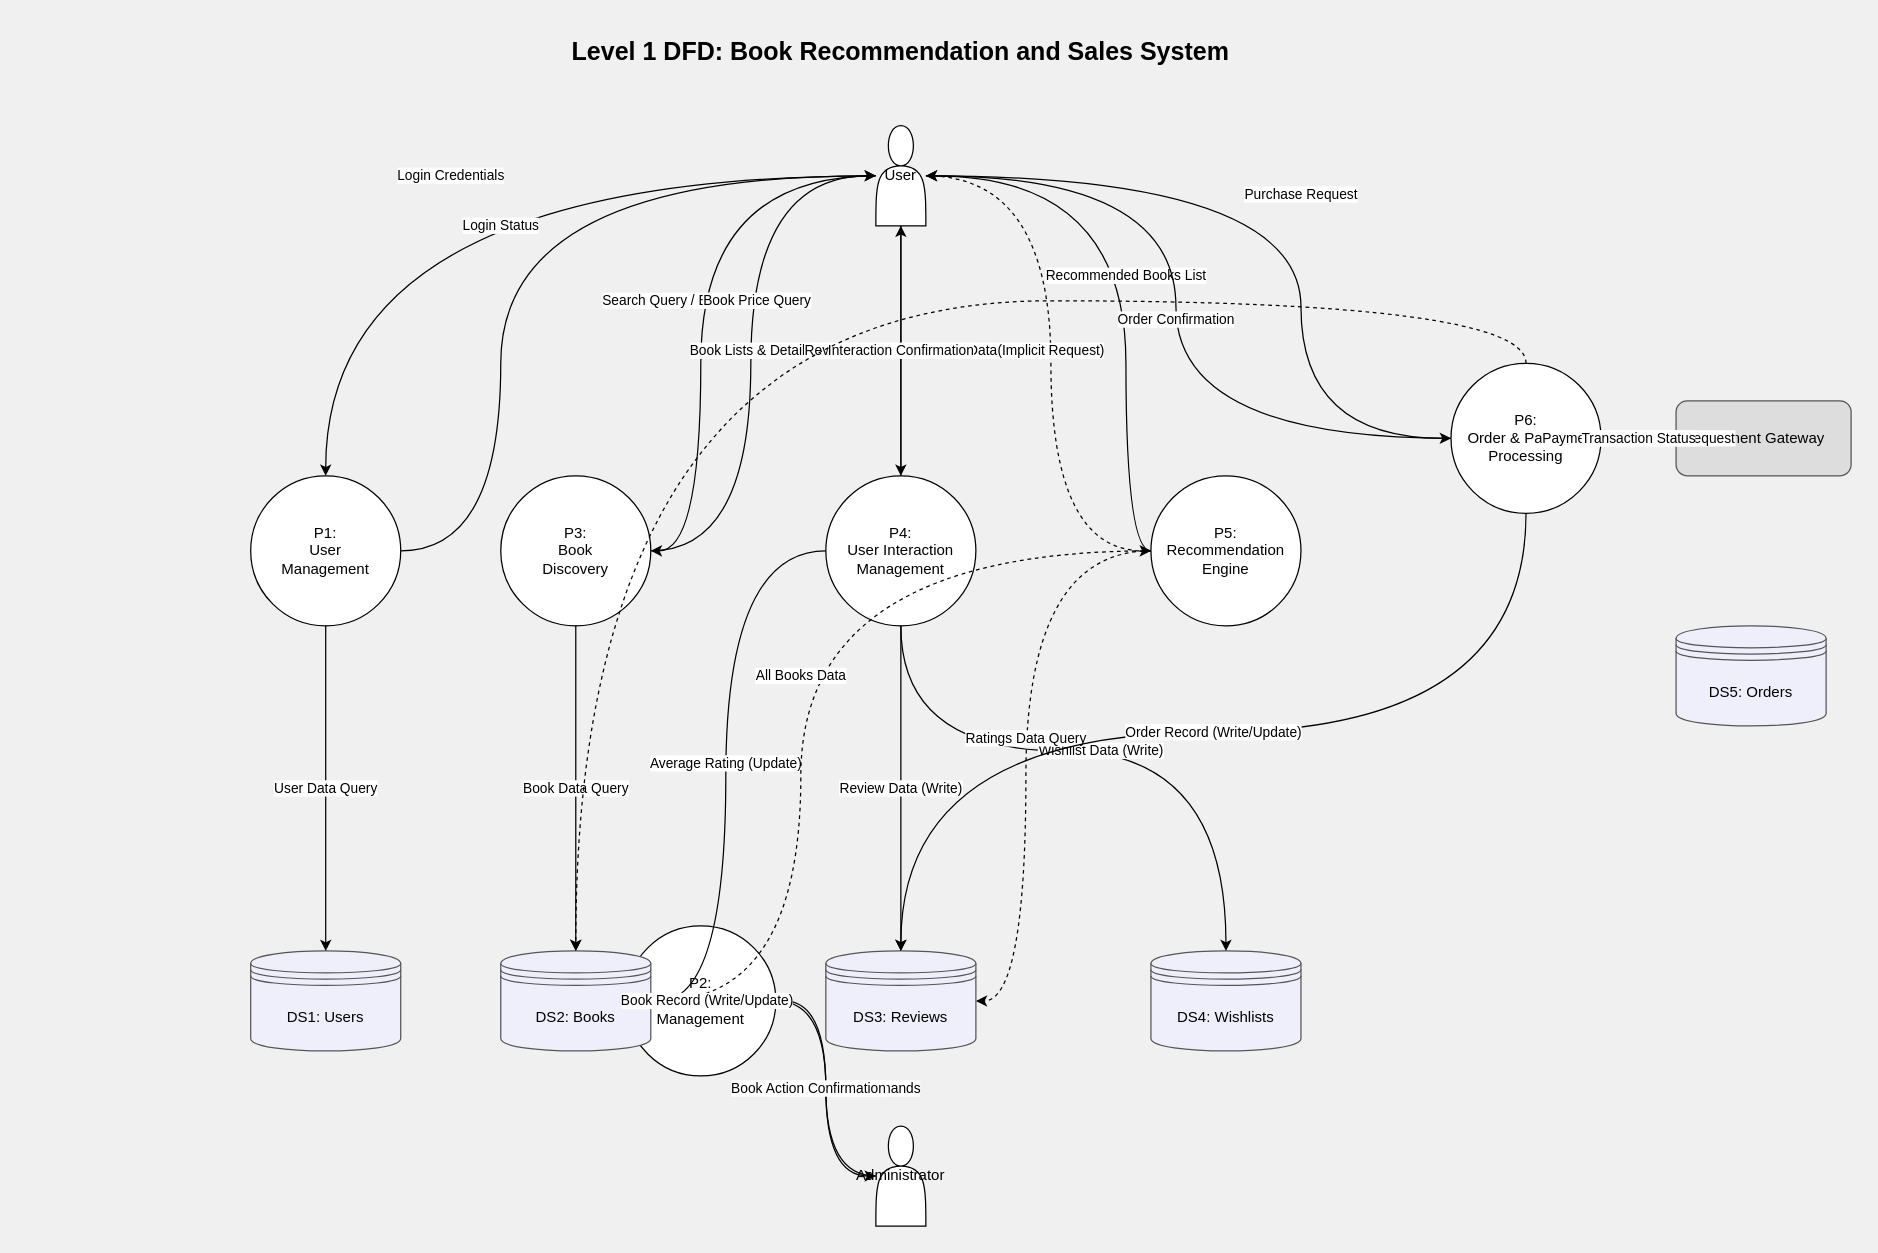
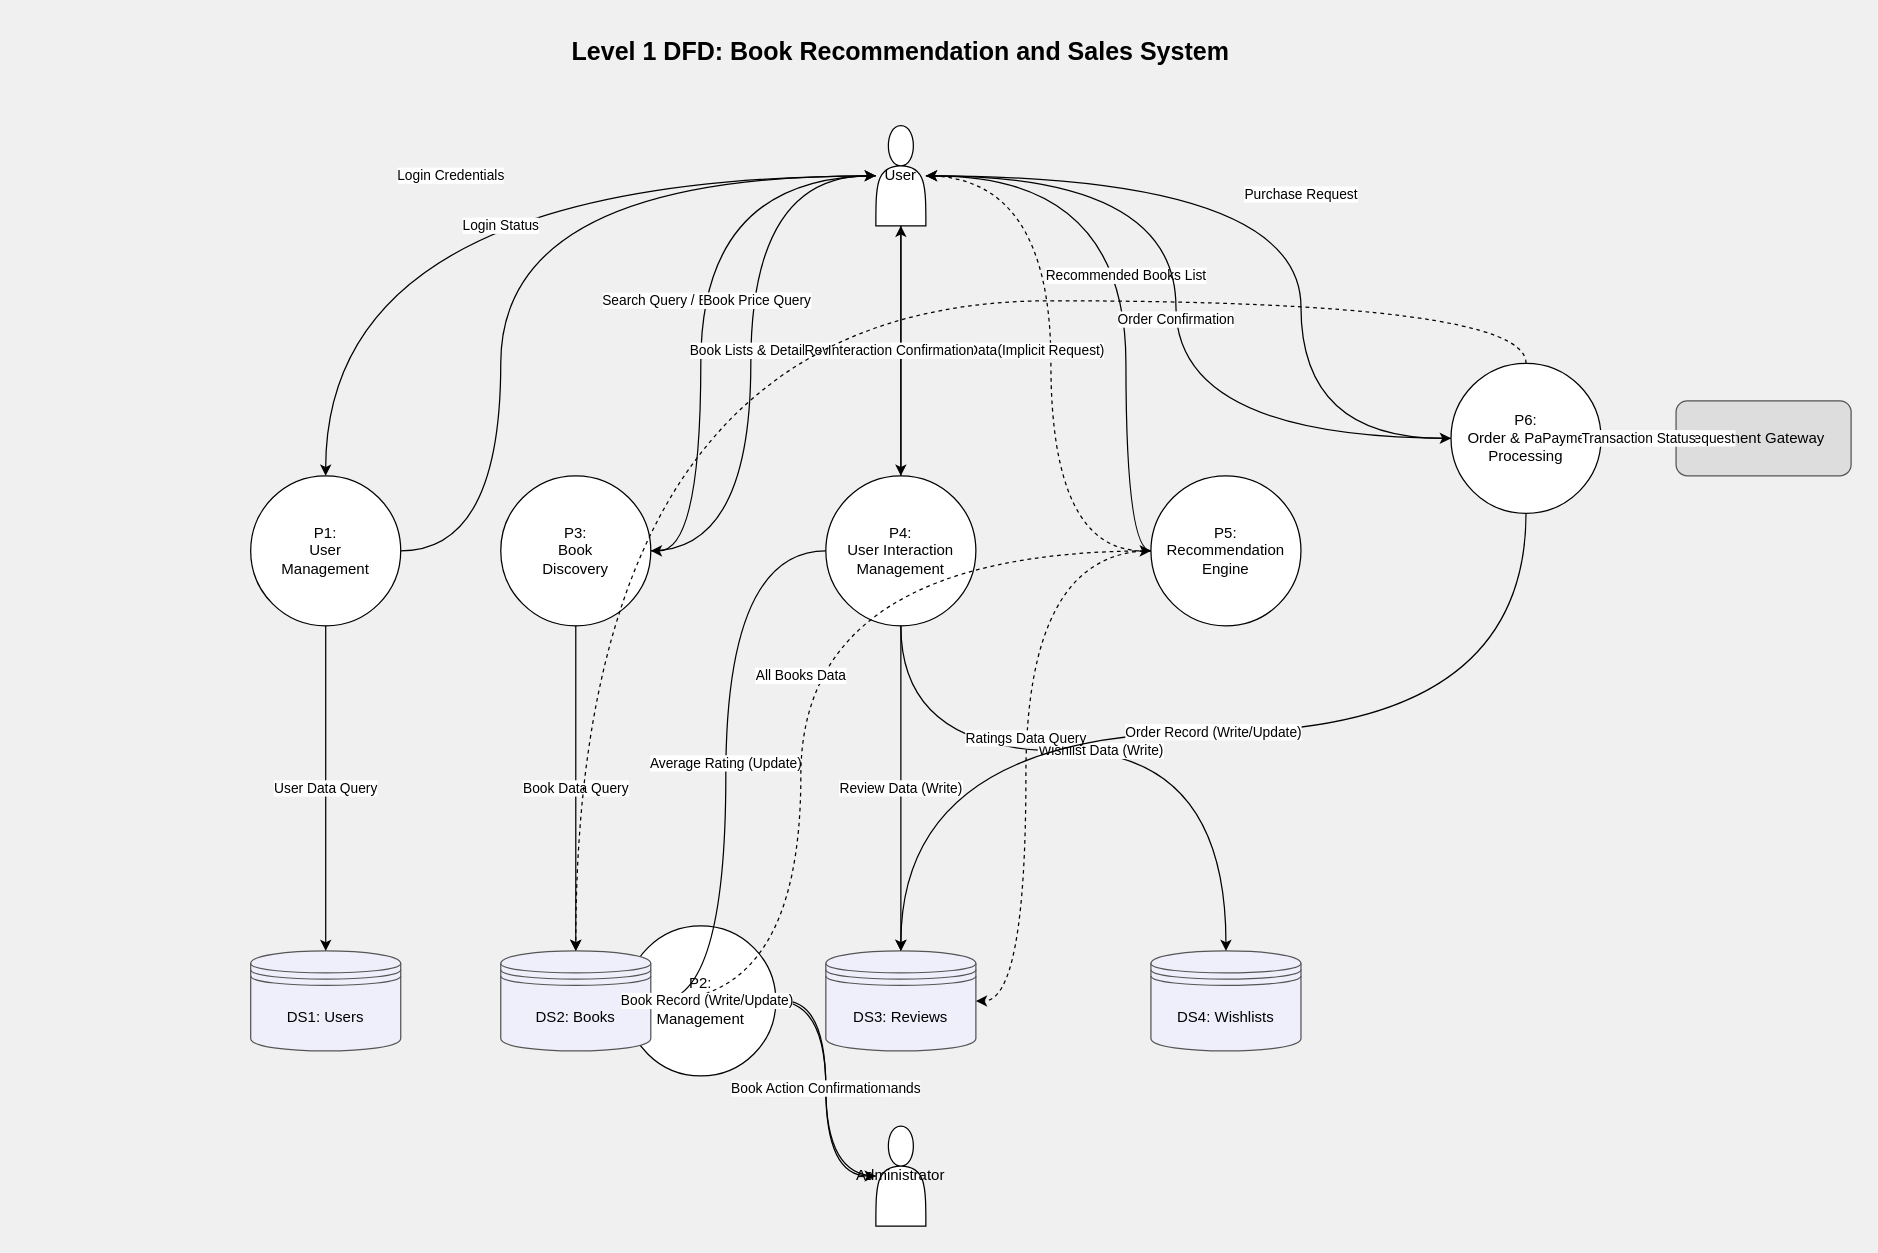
- <mxCell id="16" value="DS5: Orders" style="shape=datastore;whiteSpace=wrap;html=1;fillColor=#EFEFFB;strokeColor=#555555;" vertex="1" parent="1"><mxGeometry x="1340" y="500" width="120" height="80" as="geometry" /></mxCell>
